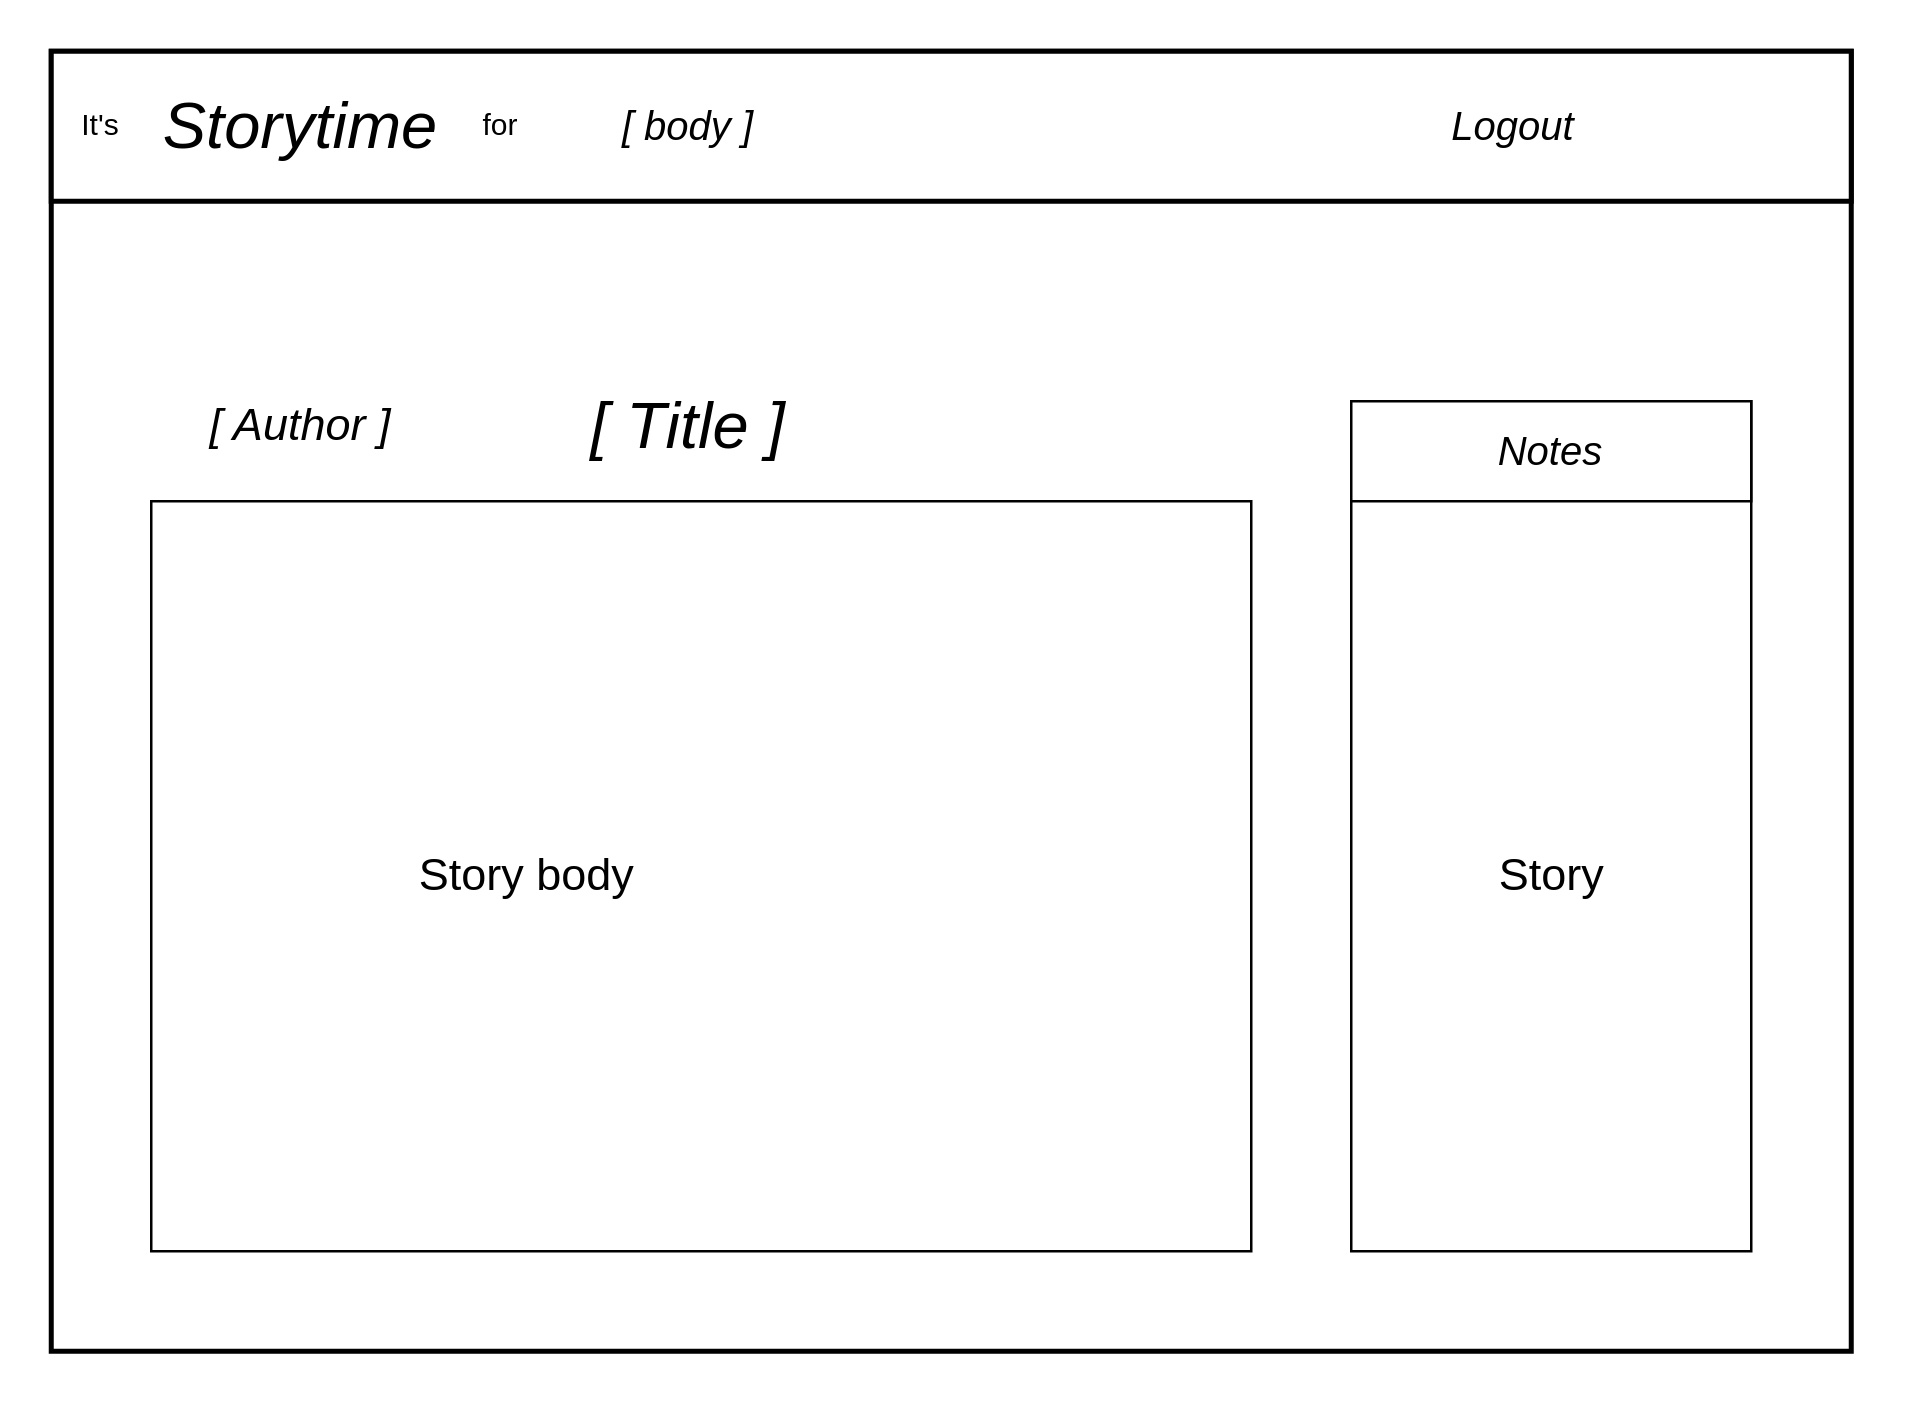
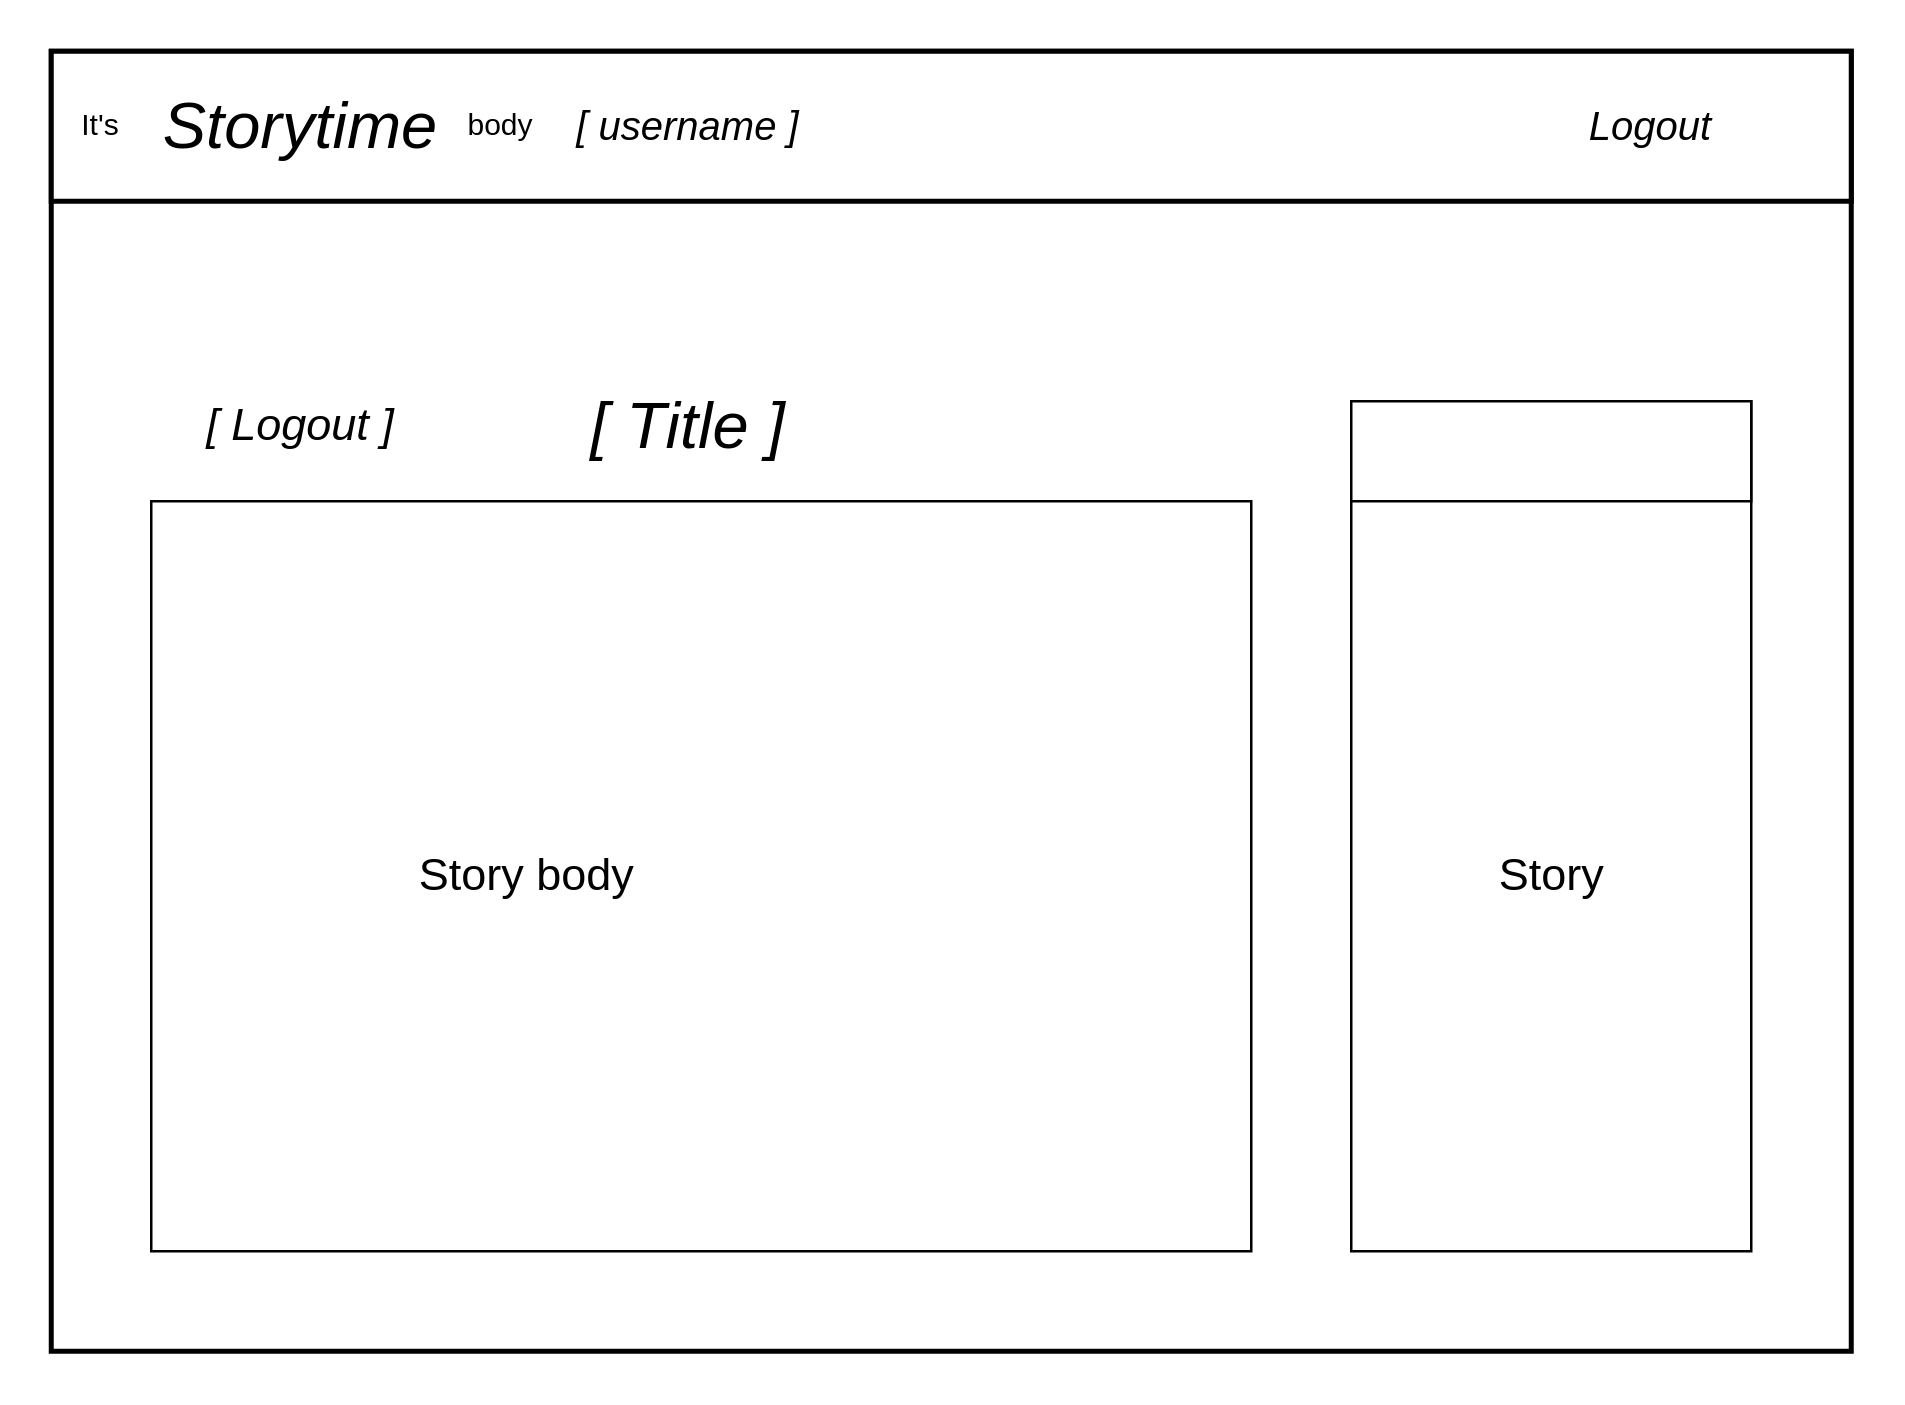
- <mxCell id="8" value="for" style="text;html=1;strokeColor=none;fillColor=none;align=center;verticalAlign=middle;whiteSpace=wrap;rounded=0;" vertex="1" parent="1"><mxGeometry x="180" y="40" width="40" height="20" as="geometry" /></mxCell>
+ <mxCell id="8" value="body" style="text;html=1;strokeColor=none;fillColor=none;align=center;verticalAlign=middle;whiteSpace=wrap;rounded=0;" vertex="1" parent="1"><mxGeometry x="180" y="40" width="40" height="20" as="geometry" /></mxCell>
- <mxCell id="6" value="&lt;font size=&quot;1&quot;&gt;&lt;i style=&quot;font-size: 16px&quot;&gt;[ body ]&lt;/i&gt;&lt;/font&gt;" style="text;html=1;strokeColor=none;fillColor=none;align=center;verticalAlign=middle;whiteSpace=wrap;rounded=0;" vertex="1" parent="1"><mxGeometry x="150" y="40" width="250" height="20" as="geometry" /></mxCell>
+ <mxCell id="6" value="&lt;font size=&quot;1&quot;&gt;&lt;i style=&quot;font-size: 16px&quot;&gt;[ username ]&lt;/i&gt;&lt;/font&gt;" style="text;html=1;strokeColor=none;fillColor=none;align=center;verticalAlign=middle;whiteSpace=wrap;rounded=0;" vertex="1" parent="1"><mxGeometry x="150" y="40" width="250" height="20" as="geometry" /></mxCell>
- <mxCell id="7" value="&lt;i&gt;&lt;font style=&quot;font-size: 16px&quot;&gt;Logout&lt;/font&gt;&lt;/i&gt;" style="text;html=1;strokeColor=none;fillColor=none;align=center;verticalAlign=middle;whiteSpace=wrap;rounded=0;" vertex="1" parent="1"><mxGeometry x="555" y="40" width="100" height="20" as="geometry" /></mxCell>
+ <mxCell id="7" value="&lt;i&gt;&lt;font style=&quot;font-size: 16px&quot;&gt;Logout&lt;/font&gt;&lt;/i&gt;" style="text;html=1;strokeColor=none;fillColor=none;align=center;verticalAlign=middle;whiteSpace=wrap;rounded=0;" vertex="1" parent="1"><mxGeometry x="610" y="40" width="100" height="20" as="geometry" /></mxCell>
- <mxCell id="11" value="&lt;font size=&quot;1&quot;&gt;&lt;i style=&quot;font-size: 18px&quot;&gt;[ Author ]&lt;/i&gt;&lt;/font&gt;" style="text;html=1;strokeColor=none;fillColor=none;align=center;verticalAlign=middle;whiteSpace=wrap;rounded=0;" vertex="1" parent="1"><mxGeometry x="20" y="150" width="200" height="40" as="geometry" /></mxCell>
+ <mxCell id="11" value="&lt;font size=&quot;1&quot;&gt;&lt;i style=&quot;font-size: 18px&quot;&gt;[ Logout ]&lt;/i&gt;&lt;/font&gt;" style="text;html=1;strokeColor=none;fillColor=none;align=center;verticalAlign=middle;whiteSpace=wrap;rounded=0;" vertex="1" parent="1"><mxGeometry x="20" y="150" width="200" height="40" as="geometry" /></mxCell>
- <mxCell id="16" value="&lt;font style=&quot;font-size: 16px&quot;&gt;&lt;i&gt;Notes&lt;/i&gt;&lt;/font&gt;" style="text;html=1;strokeColor=none;fillColor=none;align=center;verticalAlign=middle;whiteSpace=wrap;rounded=0;" vertex="1" parent="1"><mxGeometry x="540" y="160" width="160" height="40" as="geometry" /></mxCell>
